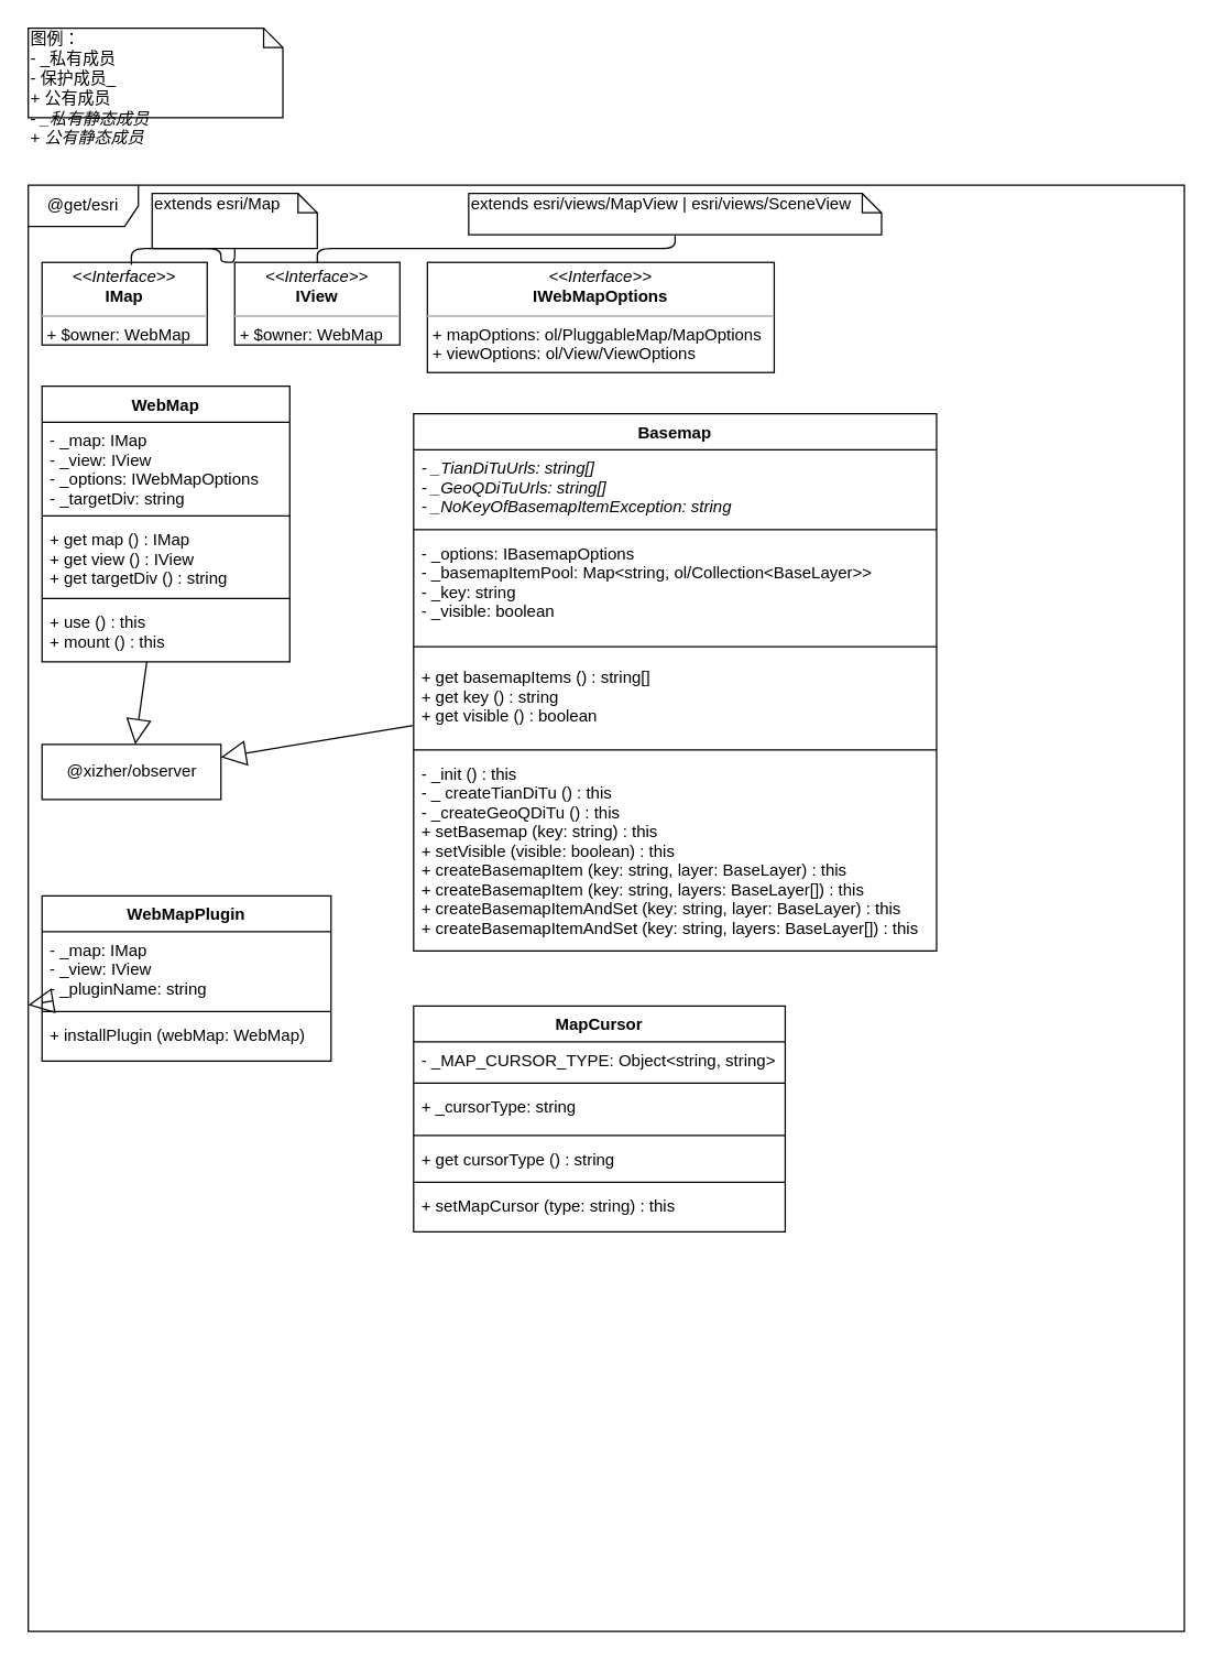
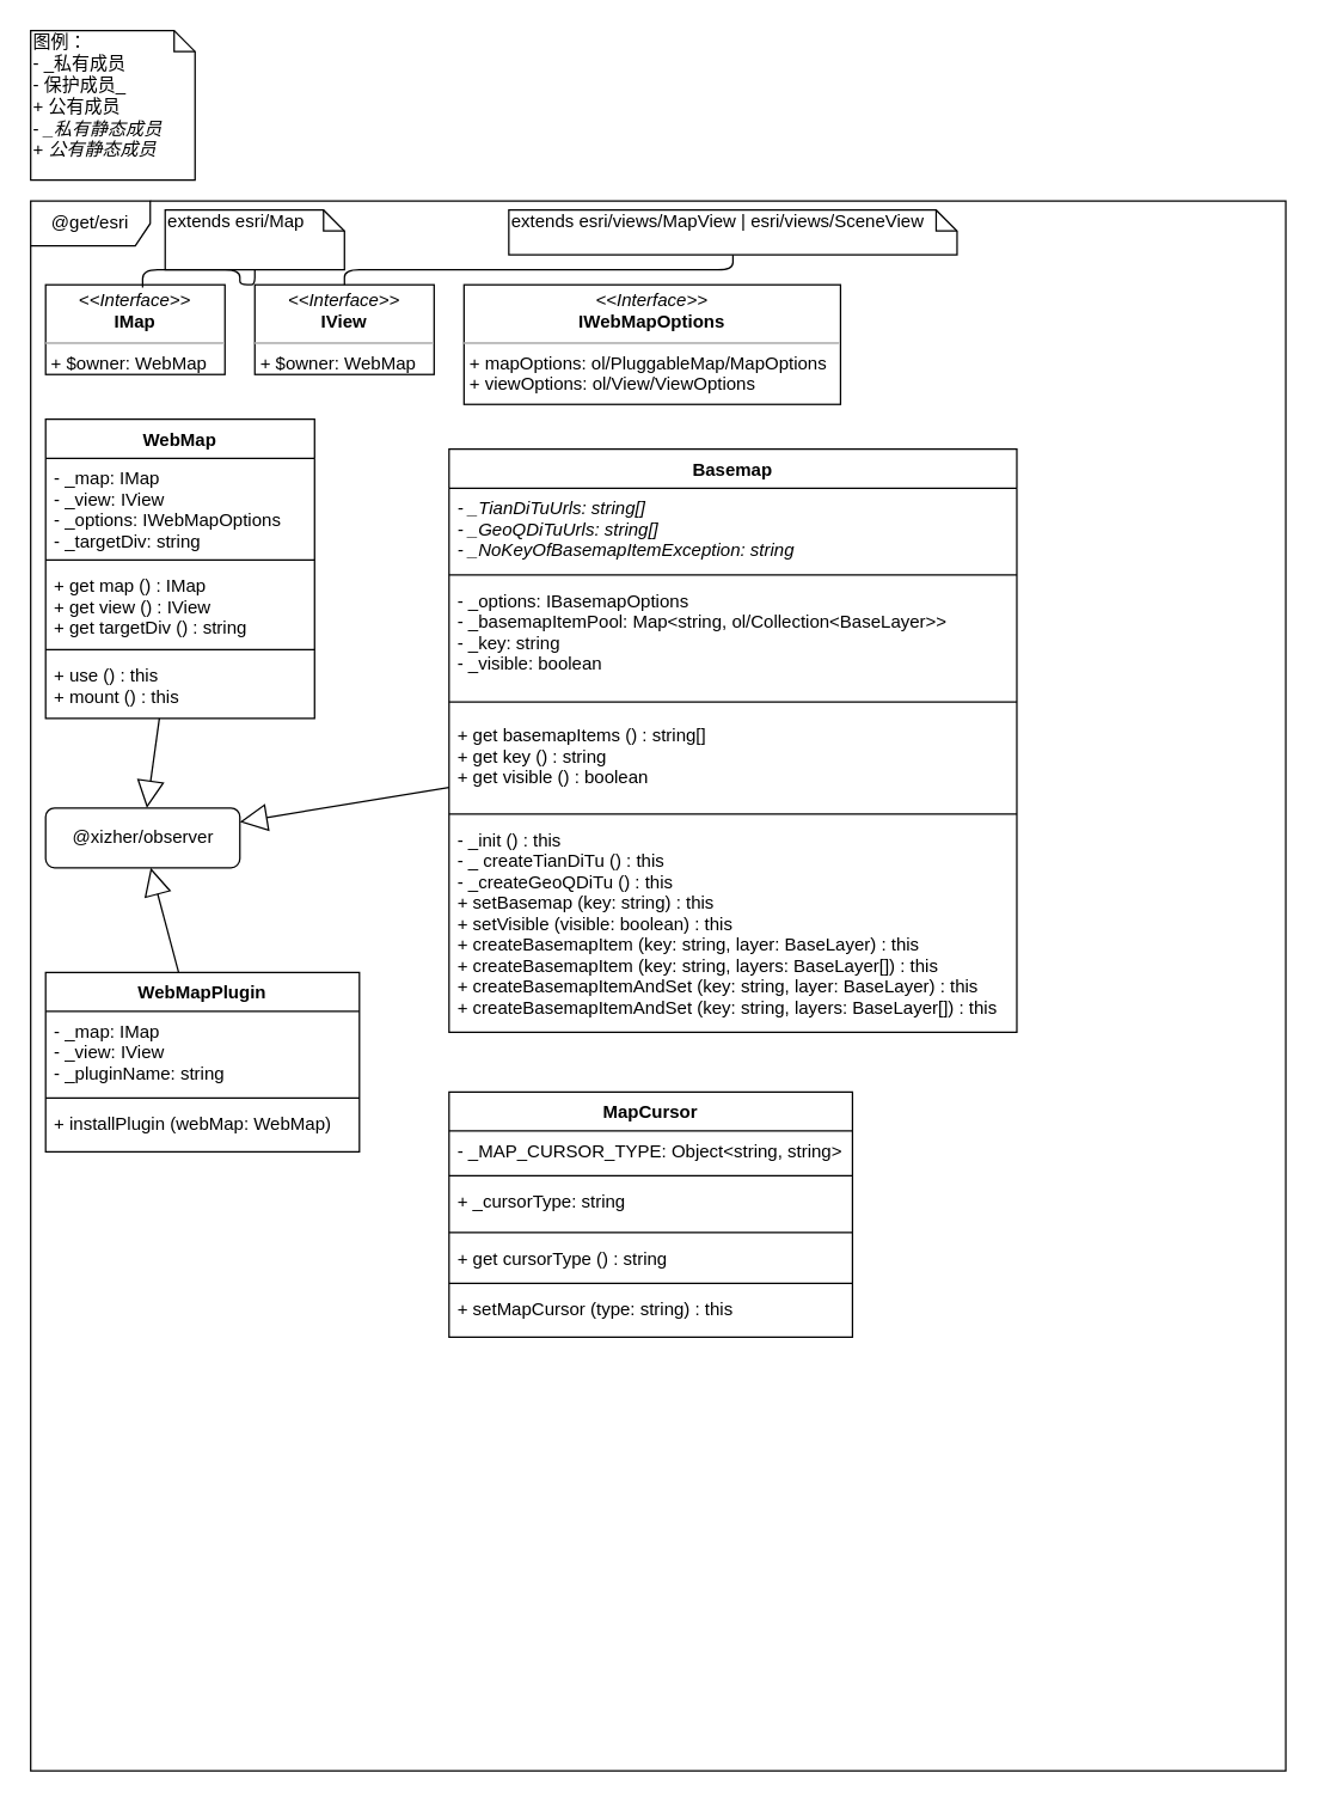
- <mxCell id="2" value="&lt;div&gt;图例：&lt;/div&gt;&lt;div&gt;- _私有成员&lt;/div&gt;&lt;div&gt;- 保护成员_&lt;/div&gt;&lt;div&gt;+ 公有成员&lt;/div&gt;&lt;div&gt;- &lt;i&gt;_私有静态成员&lt;/i&gt;&lt;/div&gt;&lt;div&gt;+ &lt;i&gt;公有静态成员&lt;/i&gt;&lt;/div&gt;" style="shape=note;whiteSpace=wrap;html=1;size=14;verticalAlign=top;align=left;spacingTop=-6;" parent="1" vertex="1"><mxGeometry x="20" y="20" width="185" height="65" as="geometry" /></mxCell>
+ <mxCell id="2" value="&lt;div&gt;图例：&lt;/div&gt;&lt;div&gt;- _私有成员&lt;/div&gt;&lt;div&gt;- 保护成员_&lt;/div&gt;&lt;div&gt;+ 公有成员&lt;/div&gt;&lt;div&gt;- &lt;i&gt;_私有静态成员&lt;/i&gt;&lt;/div&gt;&lt;div&gt;+ &lt;i&gt;公有静态成员&lt;/i&gt;&lt;/div&gt;" style="shape=note;whiteSpace=wrap;html=1;size=14;verticalAlign=top;align=left;spacingTop=-6;" parent="1" vertex="1"><mxGeometry x="20" y="20" width="110" height="100" as="geometry" /></mxCell>
- <mxCell id="25" value="@xizher/observer" style="html=1;" parent="1" vertex="1"><mxGeometry x="30" y="540" width="130" height="40" as="geometry" /></mxCell>
+ <mxCell id="25" value="@xizher/observer" style="html=1;rounded=1;" parent="1" vertex="1"><mxGeometry x="30" y="540" width="130" height="40" as="geometry" /></mxCell>
- <mxCell id="26" value="" style="endArrow=block;endSize=16;endFill=0;html=1;" parent="1" source="20" target="3" edge="1"><mxGeometry x="-0.2" y="-8" width="160" relative="1" as="geometry"><mxPoint x="410" y="750" as="sourcePoint" /><mxPoint x="570" y="750" as="targetPoint" /><mxPoint as="offset" /></mxGeometry></mxCell>
+ <mxCell id="26" value="" style="endArrow=block;endSize=16;endFill=0;html=1;" parent="1" source="20" target="25" edge="1"><mxGeometry x="-0.2" y="-8" width="160" relative="1" as="geometry"><mxPoint x="410" y="750" as="sourcePoint" /><mxPoint x="570" y="750" as="targetPoint" /><mxPoint as="offset" /></mxGeometry></mxCell>
